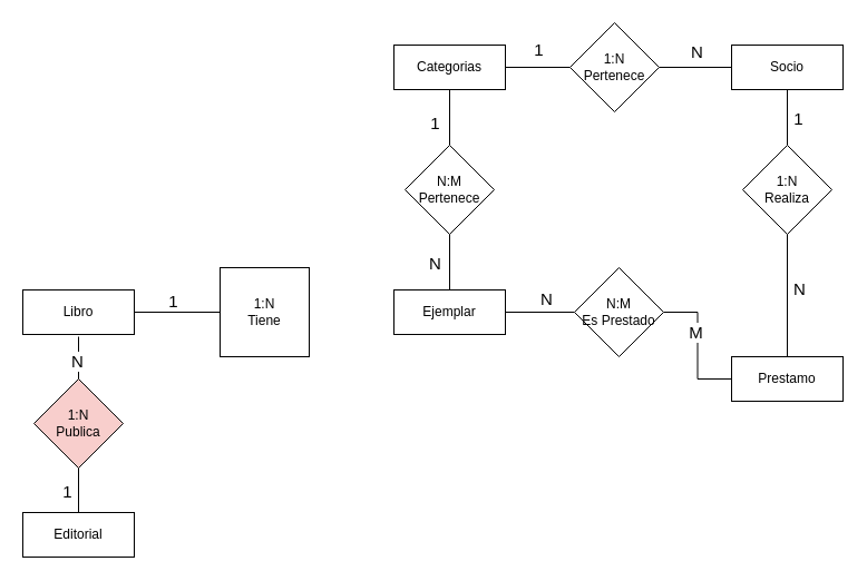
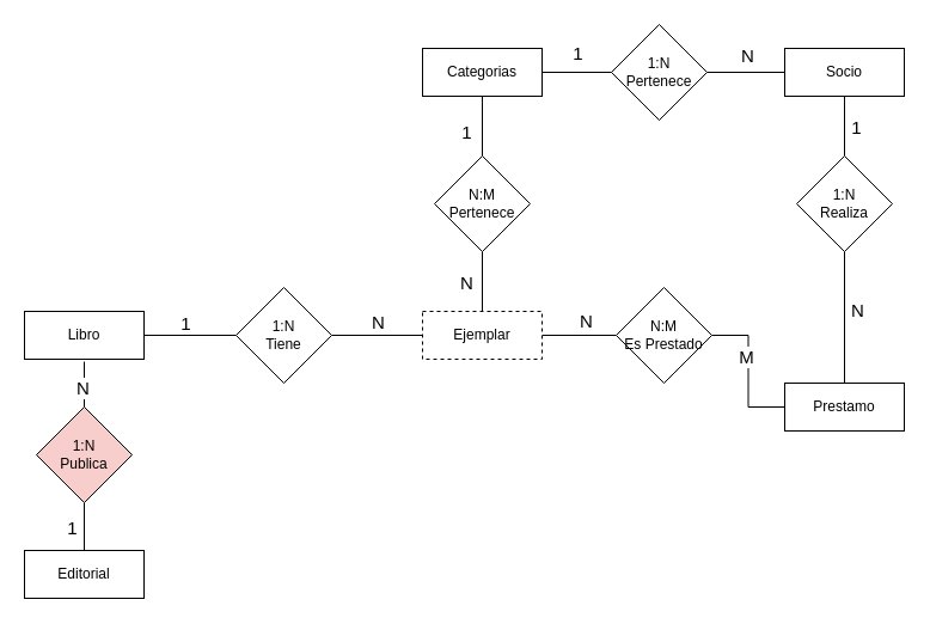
- <mxCell id="22" value="1:N&lt;br&gt;Tiene" style="whiteSpace=wrap;html=1;rounded=0;" parent="1" vertex="1"><mxGeometry x="197" y="240" width="80" height="80" as="geometry" /></mxCell>
+ <mxCell id="22" value="1:N&lt;br&gt;Tiene" style="rhombus;whiteSpace=wrap;html=1;" parent="1" vertex="1"><mxGeometry x="197" y="240" width="80" height="80" as="geometry" /></mxCell>
+ <mxCell id="20" style="edgeStyle=orthogonalEdgeStyle;rounded=0;orthogonalLoop=1;jettySize=auto;html=1;entryX=0;entryY=0.5;entryDx=0;entryDy=0;endArrow=none;endFill=0;" parent="1" source="22" target="9" edge="1"><mxGeometry relative="1" as="geometry" /></mxCell>
+ <mxCell id="21" value="&lt;font style=&quot;font-size: 15px;&quot;&gt;N&lt;/font&gt;" style="edgeLabel;html=1;align=center;verticalAlign=middle;resizable=0;points=[];" parent="20" vertex="1" connectable="0"><mxGeometry x="-0.056" y="-3" relative="1" as="geometry"><mxPoint x="2" y="-15" as="offset" /></mxGeometry></mxCell>
- <mxCell id="9" value="Ejemplar" style="whiteSpace=wrap;html=1;align=center;" parent="1" vertex="1"><mxGeometry x="353" y="260" width="100" height="40" as="geometry" /></mxCell>
+ <mxCell id="9" value="Ejemplar" style="whiteSpace=wrap;html=1;align=center;dashed=1;" parent="1" vertex="1"><mxGeometry x="353" y="260" width="100" height="40" as="geometry" /></mxCell>
